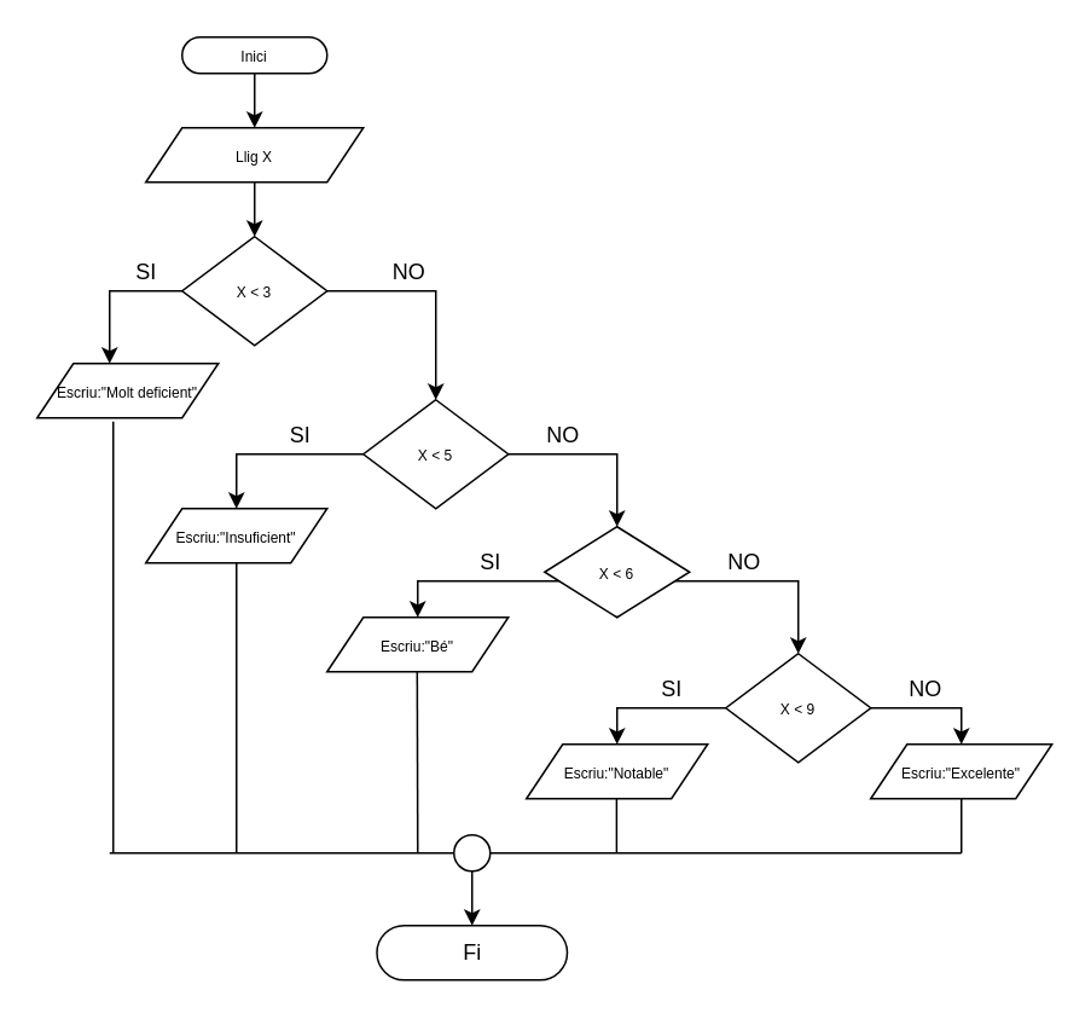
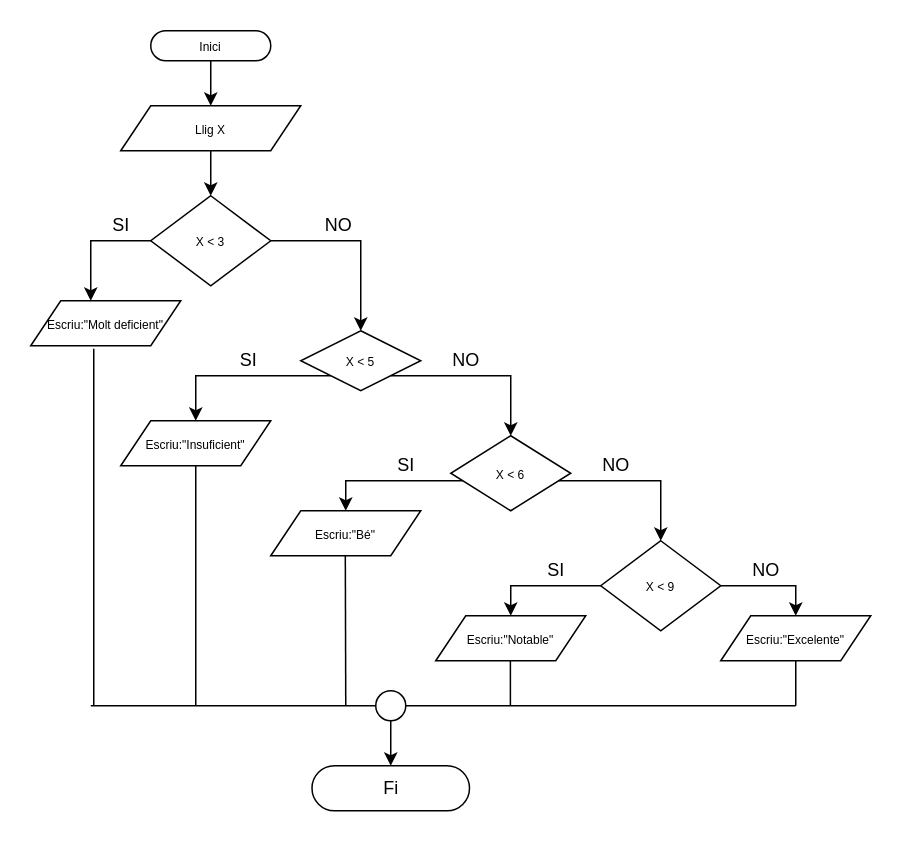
- <mxCell id="14" value="&lt;font style=&quot;font-size: 8px&quot;&gt;X &amp;lt; 5&lt;/font&gt;" style="rhombus;whiteSpace=wrap;html=1;" vertex="1" parent="1"><mxGeometry x="200" y="220" width="80" height="60" as="geometry" /></mxCell>
+ <mxCell id="14" value="&lt;font style=&quot;font-size: 8px&quot;&gt;X &amp;lt; 5&lt;/font&gt;" style="rhombus;whiteSpace=wrap;html=1;" vertex="1" parent="1"><mxGeometry x="200" y="220" width="80" height="40" as="geometry" /></mxCell>
